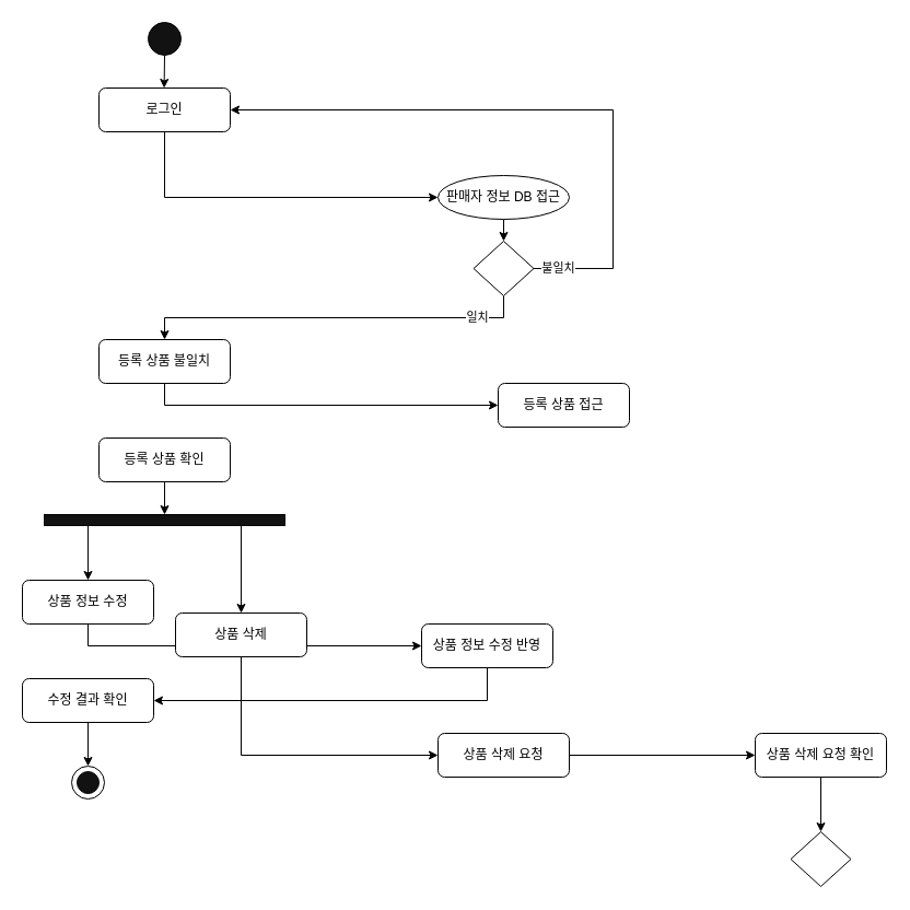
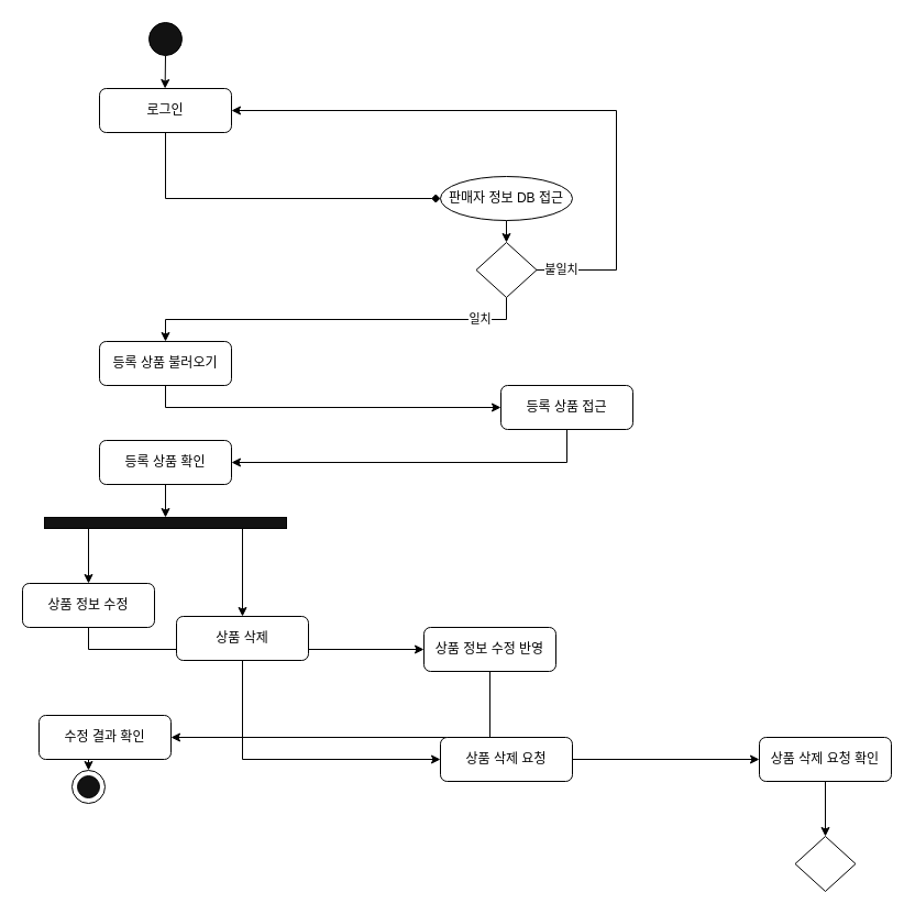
- <mxCell id="15" style="edgeStyle=orthogonalEdgeStyle;rounded=0;orthogonalLoop=1;jettySize=auto;html=1;exitX=0.5;exitY=1;exitDx=0;exitDy=0;entryX=0;entryY=0.5;entryDx=0;entryDy=0;" edge="1" parent="1" source="16" target="5"><mxGeometry relative="1" as="geometry" /></mxCell>
+ <mxCell id="15" style="edgeStyle=orthogonalEdgeStyle;rounded=0;orthogonalLoop=1;jettySize=auto;html=1;exitX=0.5;exitY=1;exitDx=0;exitDy=0;entryX=0;entryY=0.5;entryDx=0;entryDy=0;endArrow=diamond;" edge="1" parent="1" source="16" target="5"><mxGeometry relative="1" as="geometry" /></mxCell>
- <mxCell id="10" value="등록 상품 불일치" style="rounded=1;whiteSpace=wrap;html=1;" parent="1" vertex="1"><mxGeometry x="90" y="310" width="120" height="40" as="geometry" /></mxCell>
+ <mxCell id="10" value="등록 상품 불러오기" style="rounded=1;whiteSpace=wrap;html=1;" parent="1" vertex="1"><mxGeometry x="90" y="310" width="120" height="40" as="geometry" /></mxCell>
+ <mxCell id="11" style="edgeStyle=orthogonalEdgeStyle;rounded=0;orthogonalLoop=1;jettySize=auto;html=1;exitX=0.5;exitY=1;exitDx=0;exitDy=0;entryX=1;entryY=0.5;entryDx=0;entryDy=0;" parent="1" source="12" target="14" edge="1"><mxGeometry relative="1" as="geometry"><mxPoint x="460" y="460" as="targetPoint" /></mxGeometry></mxCell>
- <mxCell id="27" value="수정 결과 확인" style="rounded=1;whiteSpace=wrap;html=1;" vertex="1" parent="1"><mxGeometry x="20" y="620" width="120" height="40" as="geometry" /></mxCell>
+ <mxCell id="27" value="수정 결과 확인" style="rounded=1;whiteSpace=wrap;html=1;" vertex="1" parent="1"><mxGeometry x="35" y="650" width="120" height="40" as="geometry" /></mxCell>
